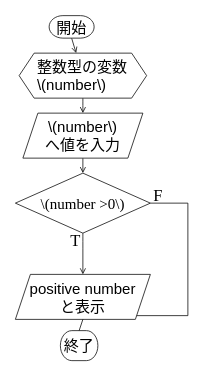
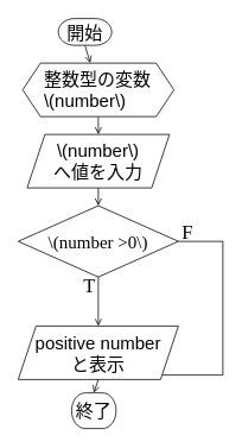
- <mxCell id="15" style="edgeStyle=none;html=1;exitX=0.5;exitY=1;exitDx=0;exitDy=0;entryX=0.5;entryY=0;entryDx=0;entryDy=0;entryPerimeter=0;endArrow=none;endFill=0;" edge="1" parent="1" source="11" target="14"><mxGeometry relative="1" as="geometry" /></mxCell>
+ <mxCell id="15" style="edgeStyle=none;html=1;exitX=0.5;exitY=1;exitDx=0;exitDy=0;entryX=0.5;entryY=0;entryDx=0;entryDy=0;entryPerimeter=0;endArrow=open;endFill=0;" edge="1" parent="1" source="11" target="14"><mxGeometry relative="1" as="geometry" /></mxCell>
